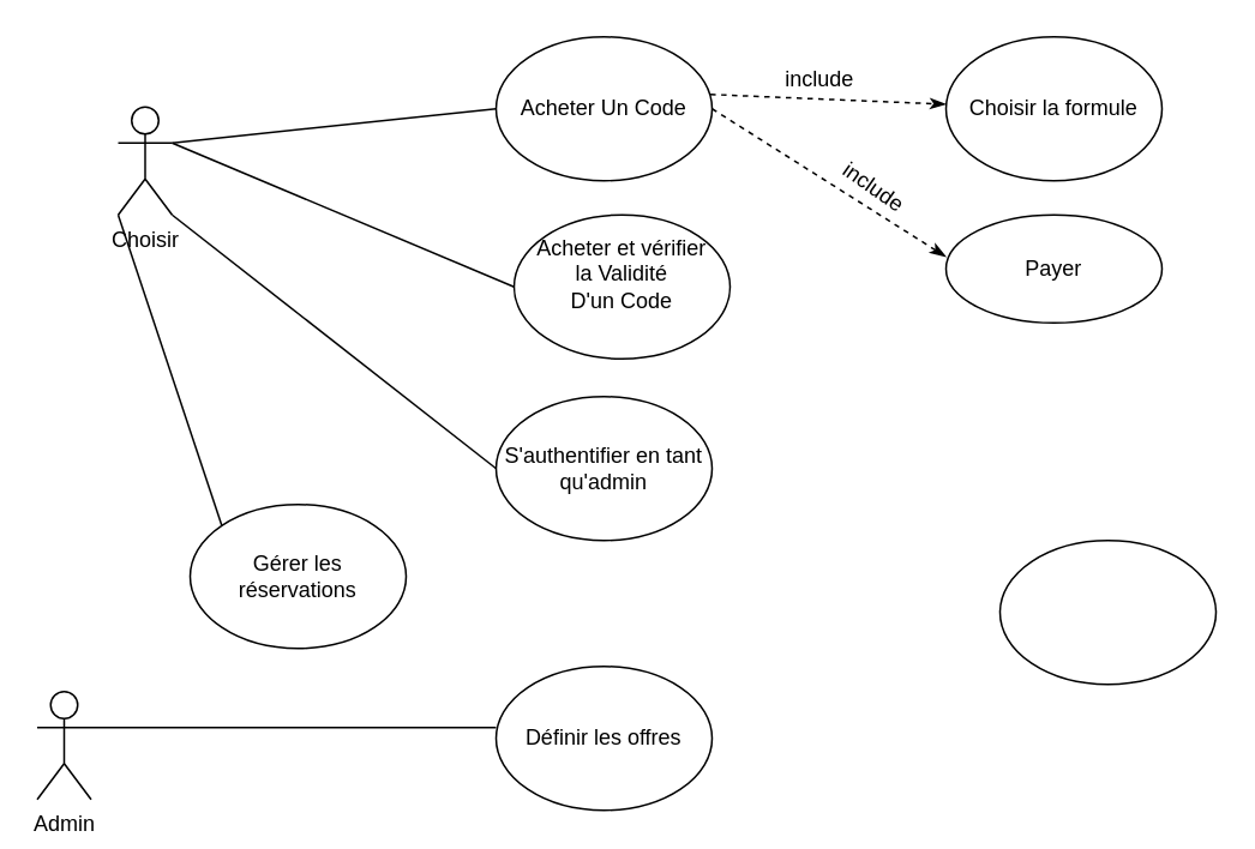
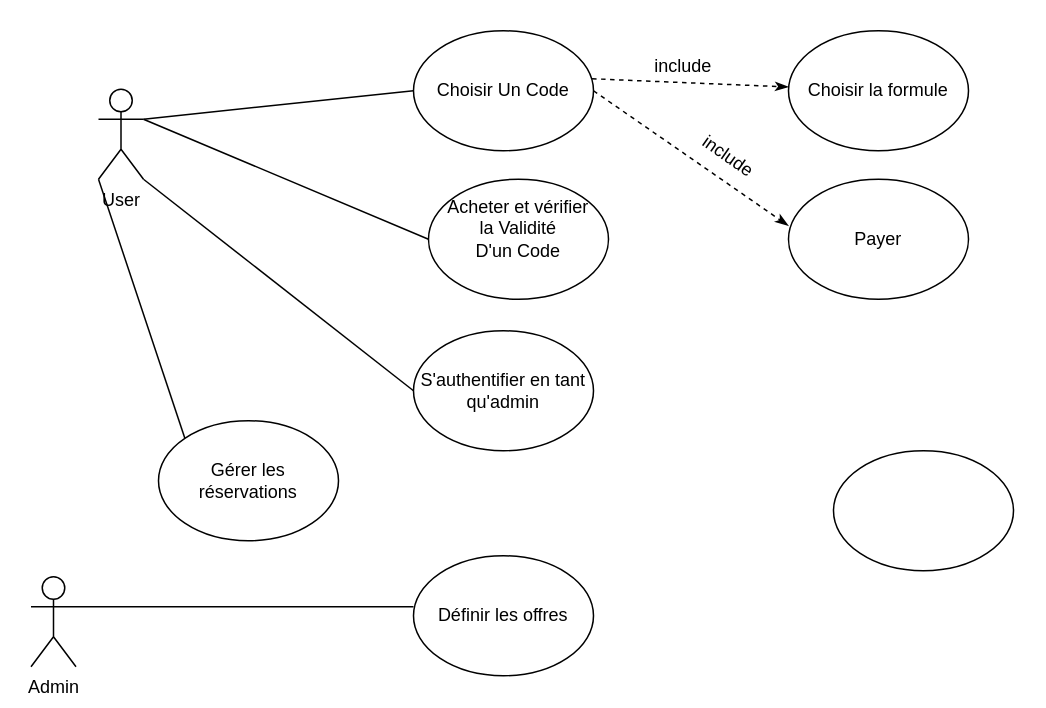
- <mxCell id="5" value="Acheter Un Code" style="ellipse;whiteSpace=wrap;html=1;" parent="1" vertex="1"><mxGeometry x="275" y="20" width="120" height="80" as="geometry" /></mxCell>
+ <mxCell id="5" value="Choisir Un Code" style="ellipse;whiteSpace=wrap;html=1;" parent="1" vertex="1"><mxGeometry x="275" y="20" width="120" height="80" as="geometry" /></mxCell>
- <mxCell id="2" value="Choisir" style="shape=umlActor;verticalLabelPosition=bottom;verticalAlign=top;html=1;outlineConnect=0;" parent="1" vertex="1"><mxGeometry x="65" y="59" width="30" height="60" as="geometry" /></mxCell>
+ <mxCell id="2" value="User" style="shape=umlActor;verticalLabelPosition=bottom;verticalAlign=top;html=1;outlineConnect=0;" parent="1" vertex="1"><mxGeometry x="65" y="59" width="30" height="60" as="geometry" /></mxCell>
- <mxCell id="13" value="Payer" style="ellipse;whiteSpace=wrap;html=1;" vertex="1" parent="1"><mxGeometry x="525" y="119" width="120" height="60" as="geometry" /></mxCell>
+ <mxCell id="13" value="Payer" style="ellipse;whiteSpace=wrap;html=1;" vertex="1" parent="1"><mxGeometry x="525" y="119" width="120" height="80" as="geometry" /></mxCell>
